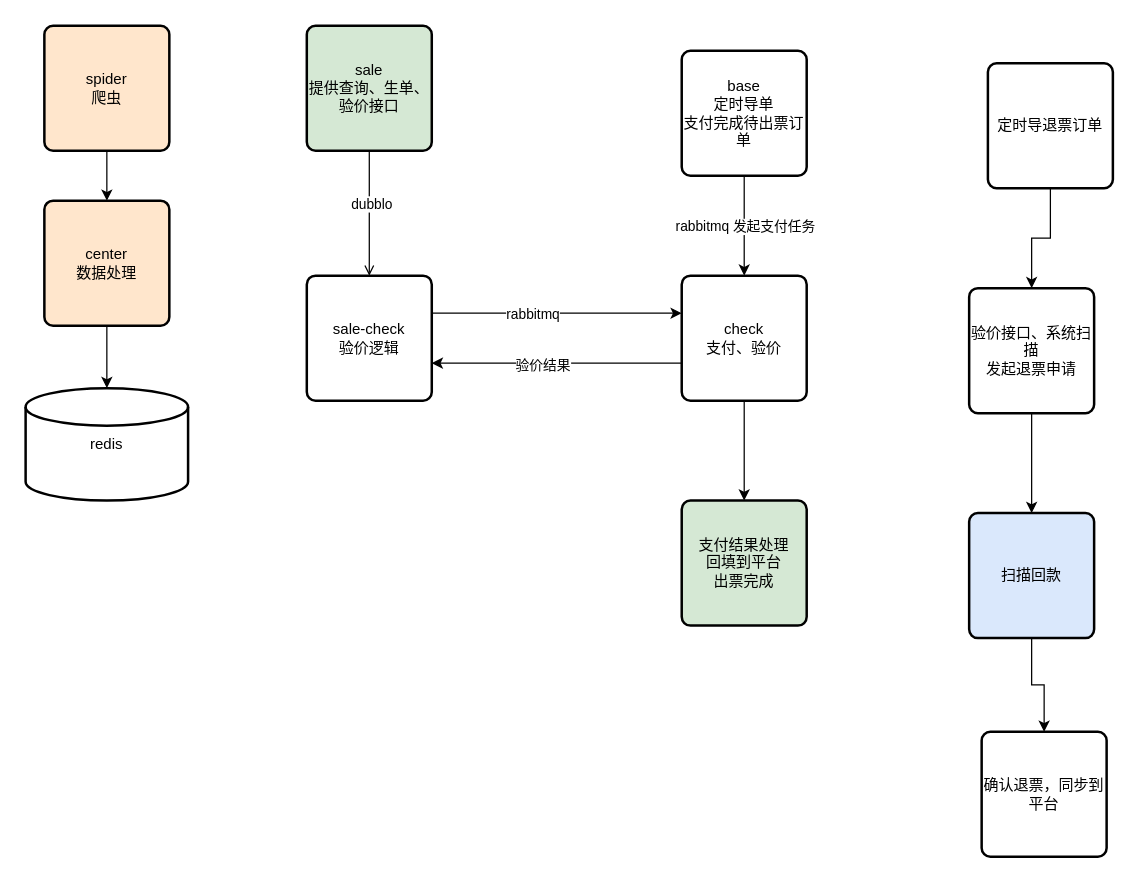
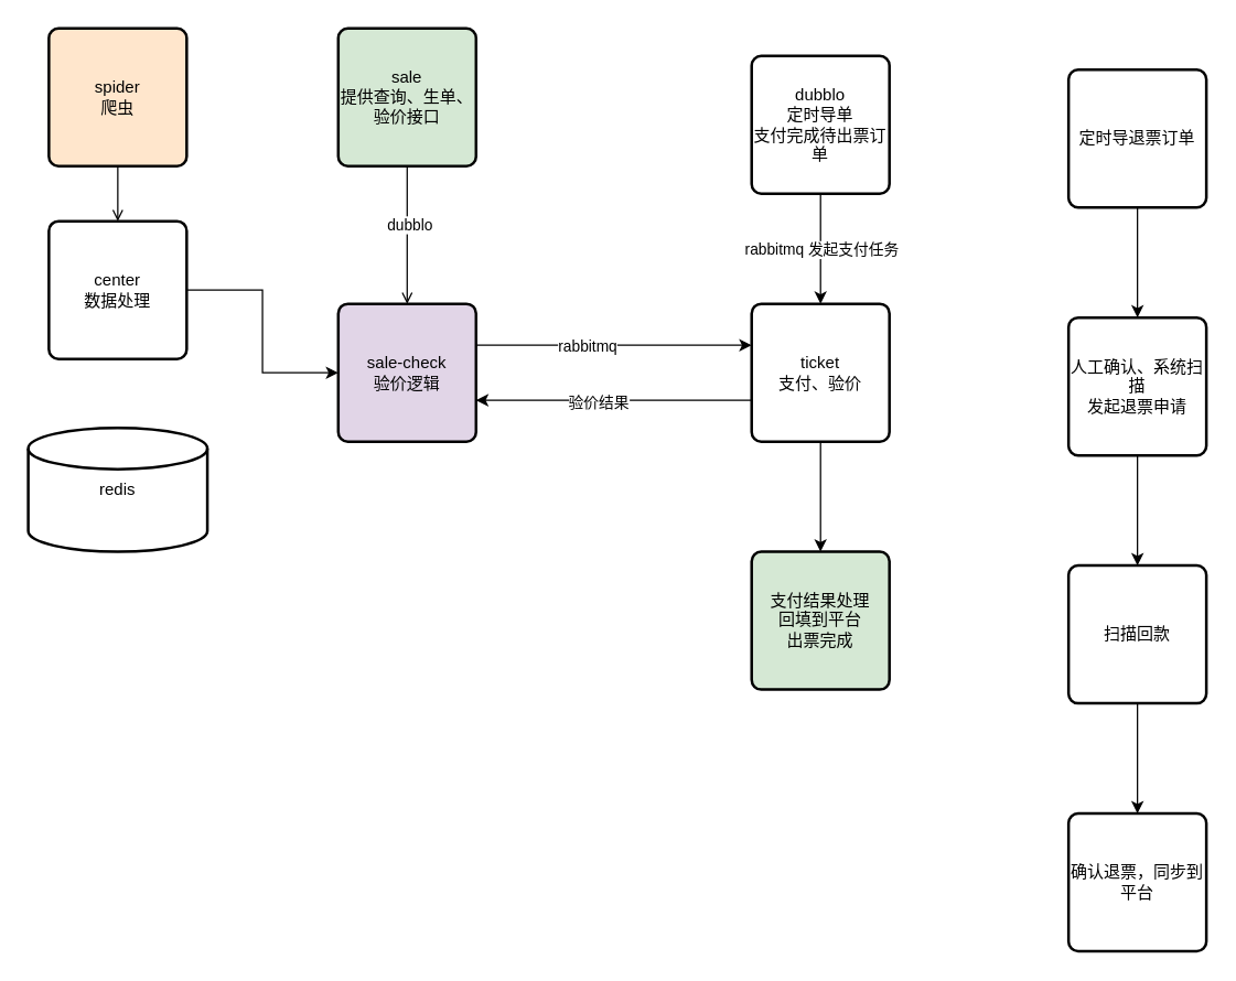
- <mxCell id="15" value="base&lt;br&gt;定时导单&lt;br&gt;支付完成待出票订单" style="rounded=1;whiteSpace=wrap;html=1;absoluteArcSize=1;arcSize=14;strokeWidth=2;" vertex="1" parent="1"><mxGeometry x="545" y="40" width="100" height="100" as="geometry" /></mxCell>
+ <mxCell id="15" value="dubblo&lt;br&gt;定时导单&lt;br&gt;支付完成待出票订单" style="rounded=1;whiteSpace=wrap;html=1;absoluteArcSize=1;arcSize=14;strokeWidth=2;" vertex="1" parent="1"><mxGeometry x="545" y="40" width="100" height="100" as="geometry" /></mxCell>
- <mxCell id="22" value="定时导退票订单" style="rounded=1;whiteSpace=wrap;html=1;absoluteArcSize=1;arcSize=14;strokeWidth=2;" vertex="1" parent="1"><mxGeometry x="790" y="50" width="100" height="100" as="geometry" /></mxCell>
+ <mxCell id="22" value="定时导退票订单" style="rounded=1;whiteSpace=wrap;html=1;absoluteArcSize=1;arcSize=14;strokeWidth=2;" vertex="1" parent="1"><mxGeometry x="775" y="50" width="100" height="100" as="geometry" /></mxCell>
- <mxCell id="11" value="" style="edgeStyle=orthogonalEdgeStyle;rounded=0;orthogonalLoop=1;jettySize=auto;html=1;" edge="1" parent="1" source="12" target="3"><mxGeometry relative="1" as="geometry" /></mxCell>
+ <mxCell id="11" value="" style="edgeStyle=orthogonalEdgeStyle;rounded=0;orthogonalLoop=1;jettySize=auto;html=1;endArrow=open;" edge="1" parent="1" source="12" target="3"><mxGeometry relative="1" as="geometry" /></mxCell>
- <mxCell id="3" value="center&lt;br&gt;数据处理" style="rounded=1;whiteSpace=wrap;html=1;absoluteArcSize=1;arcSize=14;strokeWidth=2;fillColor=#ffe6cc;" vertex="1" parent="1"><mxGeometry x="35" y="160" width="100" height="100" as="geometry" /></mxCell>
+ <mxCell id="3" value="center&lt;br&gt;数据处理" style="rounded=1;whiteSpace=wrap;html=1;absoluteArcSize=1;arcSize=14;strokeWidth=2;" vertex="1" parent="1"><mxGeometry x="35" y="160" width="100" height="100" as="geometry" /></mxCell>
- <mxCell id="10" value="sale-check&lt;br&gt;验价逻辑" style="rounded=1;whiteSpace=wrap;html=1;absoluteArcSize=1;arcSize=14;strokeWidth=2;" vertex="1" parent="1"><mxGeometry x="245" y="220" width="100" height="100" as="geometry" /></mxCell>
+ <mxCell id="10" value="sale-check&lt;br&gt;验价逻辑" style="rounded=1;whiteSpace=wrap;html=1;absoluteArcSize=1;arcSize=14;strokeWidth=2;fillColor=#e1d5e7;" vertex="1" parent="1"><mxGeometry x="245" y="220" width="100" height="100" as="geometry" /></mxCell>
- <mxCell id="19" value="check&lt;br&gt;支付、验价" style="rounded=1;whiteSpace=wrap;html=1;absoluteArcSize=1;arcSize=14;strokeWidth=2;" vertex="1" parent="1"><mxGeometry x="545" y="220" width="100" height="100" as="geometry" /></mxCell>
+ <mxCell id="19" value="ticket&lt;br&gt;支付、验价" style="rounded=1;whiteSpace=wrap;html=1;absoluteArcSize=1;arcSize=14;strokeWidth=2;" vertex="1" parent="1"><mxGeometry x="545" y="220" width="100" height="100" as="geometry" /></mxCell>
- <mxCell id="24" value="验价接口、系统扫描&lt;br&gt;发起退票申请" style="rounded=1;whiteSpace=wrap;html=1;absoluteArcSize=1;arcSize=14;strokeWidth=2;" vertex="1" parent="1"><mxGeometry x="775" y="230" width="100" height="100" as="geometry" /></mxCell>
+ <mxCell id="24" value="人工确认、系统扫描&lt;br&gt;发起退票申请" style="rounded=1;whiteSpace=wrap;html=1;absoluteArcSize=1;arcSize=14;strokeWidth=2;" vertex="1" parent="1"><mxGeometry x="775" y="230" width="100" height="100" as="geometry" /></mxCell>
- <mxCell id="2" value="" style="edgeStyle=orthogonalEdgeStyle;rounded=0;orthogonalLoop=1;jettySize=auto;html=1;" edge="1" parent="1" source="3" target="4"><mxGeometry relative="1" as="geometry" /></mxCell>
+ <mxCell id="2" value="" style="edgeStyle=orthogonalEdgeStyle;rounded=0;orthogonalLoop=1;jettySize=auto;html=1;" edge="1" parent="1" source="3" target="10"><mxGeometry relative="1" as="geometry" /></mxCell>
- <mxCell id="26" value="扫描回款" style="rounded=1;whiteSpace=wrap;html=1;absoluteArcSize=1;arcSize=14;strokeWidth=2;fillColor=#dae8fc;" vertex="1" parent="1"><mxGeometry x="775" y="410" width="100" height="100" as="geometry" /></mxCell>
+ <mxCell id="26" value="扫描回款" style="rounded=1;whiteSpace=wrap;html=1;absoluteArcSize=1;arcSize=14;strokeWidth=2;" vertex="1" parent="1"><mxGeometry x="775" y="410" width="100" height="100" as="geometry" /></mxCell>
- <mxCell id="27" value="确认退票，同步到平台" style="rounded=1;whiteSpace=wrap;html=1;absoluteArcSize=1;arcSize=14;strokeWidth=2;" vertex="1" parent="1"><mxGeometry x="785" y="585" width="100" height="100" as="geometry" /></mxCell>
+ <mxCell id="27" value="确认退票，同步到平台" style="rounded=1;whiteSpace=wrap;html=1;absoluteArcSize=1;arcSize=14;strokeWidth=2;" vertex="1" parent="1"><mxGeometry x="775" y="590" width="100" height="100" as="geometry" /></mxCell>
